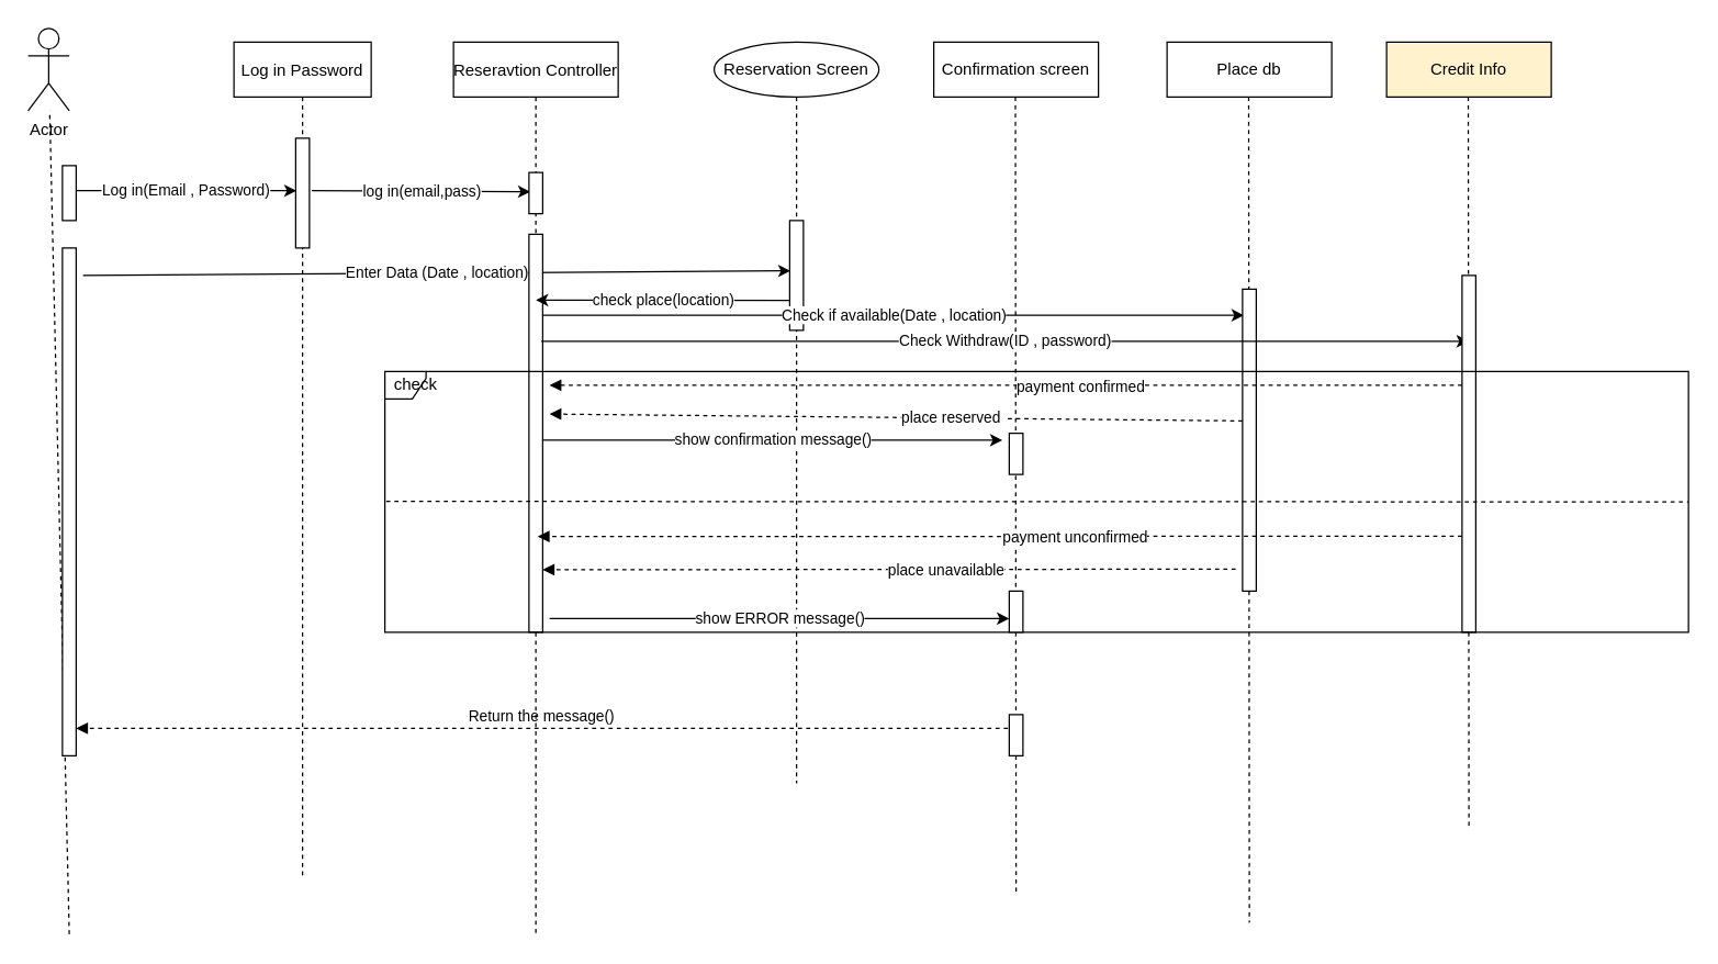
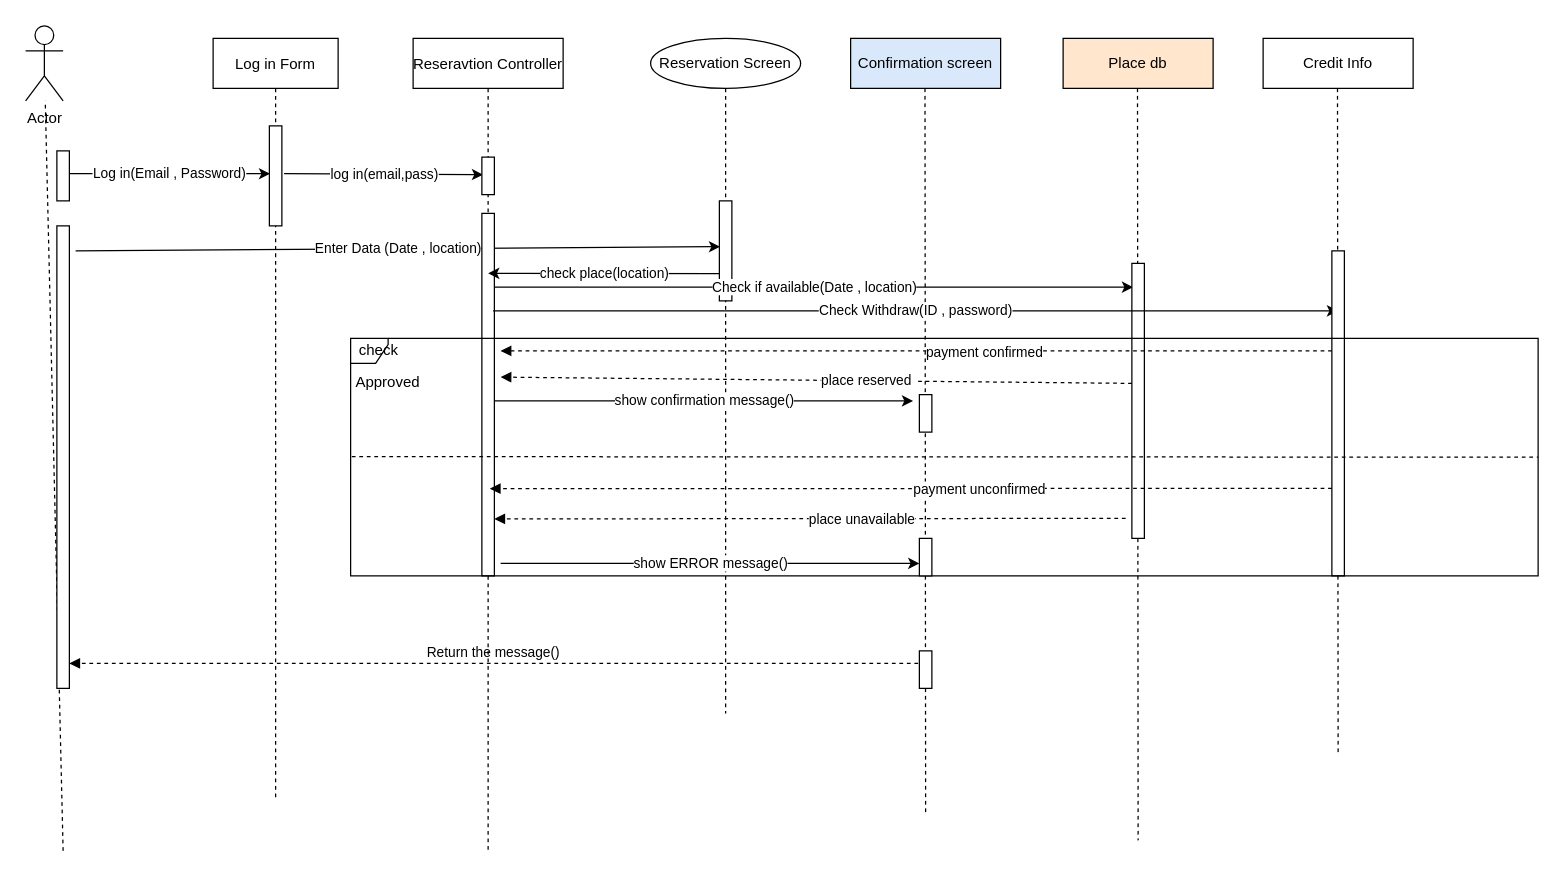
- <mxCell id="7" value="Confirmation screen" style="rounded=0;whiteSpace=wrap;html=1;" vertex="1" parent="1"><mxGeometry x="680" y="30" width="120" height="40" as="geometry" /></mxCell>
+ <mxCell id="7" value="Confirmation screen" style="rounded=0;whiteSpace=wrap;html=1;fillColor=#dae8fc;" vertex="1" parent="1"><mxGeometry x="680" y="30" width="120" height="40" as="geometry" /></mxCell>
- <mxCell id="8" value="Place db" style="rounded=0;whiteSpace=wrap;html=1;" vertex="1" parent="1"><mxGeometry x="850" y="30" width="120" height="40" as="geometry" /></mxCell>
+ <mxCell id="8" value="Place db" style="rounded=0;whiteSpace=wrap;html=1;fillColor=#ffe6cc;" vertex="1" parent="1"><mxGeometry x="850" y="30" width="120" height="40" as="geometry" /></mxCell>
- <mxCell id="9" value="Credit Info" style="rounded=0;whiteSpace=wrap;html=1;fillColor=#fff2cc;" vertex="1" parent="1"><mxGeometry x="1010" y="30" width="120" height="40" as="geometry" /></mxCell>
+ <mxCell id="9" value="Credit Info" style="rounded=0;whiteSpace=wrap;html=1;" vertex="1" parent="1"><mxGeometry x="1010" y="30" width="120" height="40" as="geometry" /></mxCell>
- <mxCell id="2" value="Log in Password" style="shape=umlLifeline;perimeter=lifelinePerimeter;container=1;collapsible=0;recursiveResize=0;rounded=0;shadow=0;strokeWidth=1;" parent="1" vertex="1"><mxGeometry x="170" y="30" width="100" height="610" as="geometry" /></mxCell>
+ <mxCell id="2" value="Log in Form" style="shape=umlLifeline;perimeter=lifelinePerimeter;container=1;collapsible=0;recursiveResize=0;rounded=0;shadow=0;strokeWidth=1;" parent="1" vertex="1"><mxGeometry x="170" y="30" width="100" height="610" as="geometry" /></mxCell>
+ <mxCell id="40" value="Approved" style="text;html=1;strokeColor=none;fillColor=none;align=center;verticalAlign=middle;whiteSpace=wrap;rounded=0;" vertex="1" parent="1"><mxGeometry x="290" y="295" width="40" height="20" as="geometry" /></mxCell>
